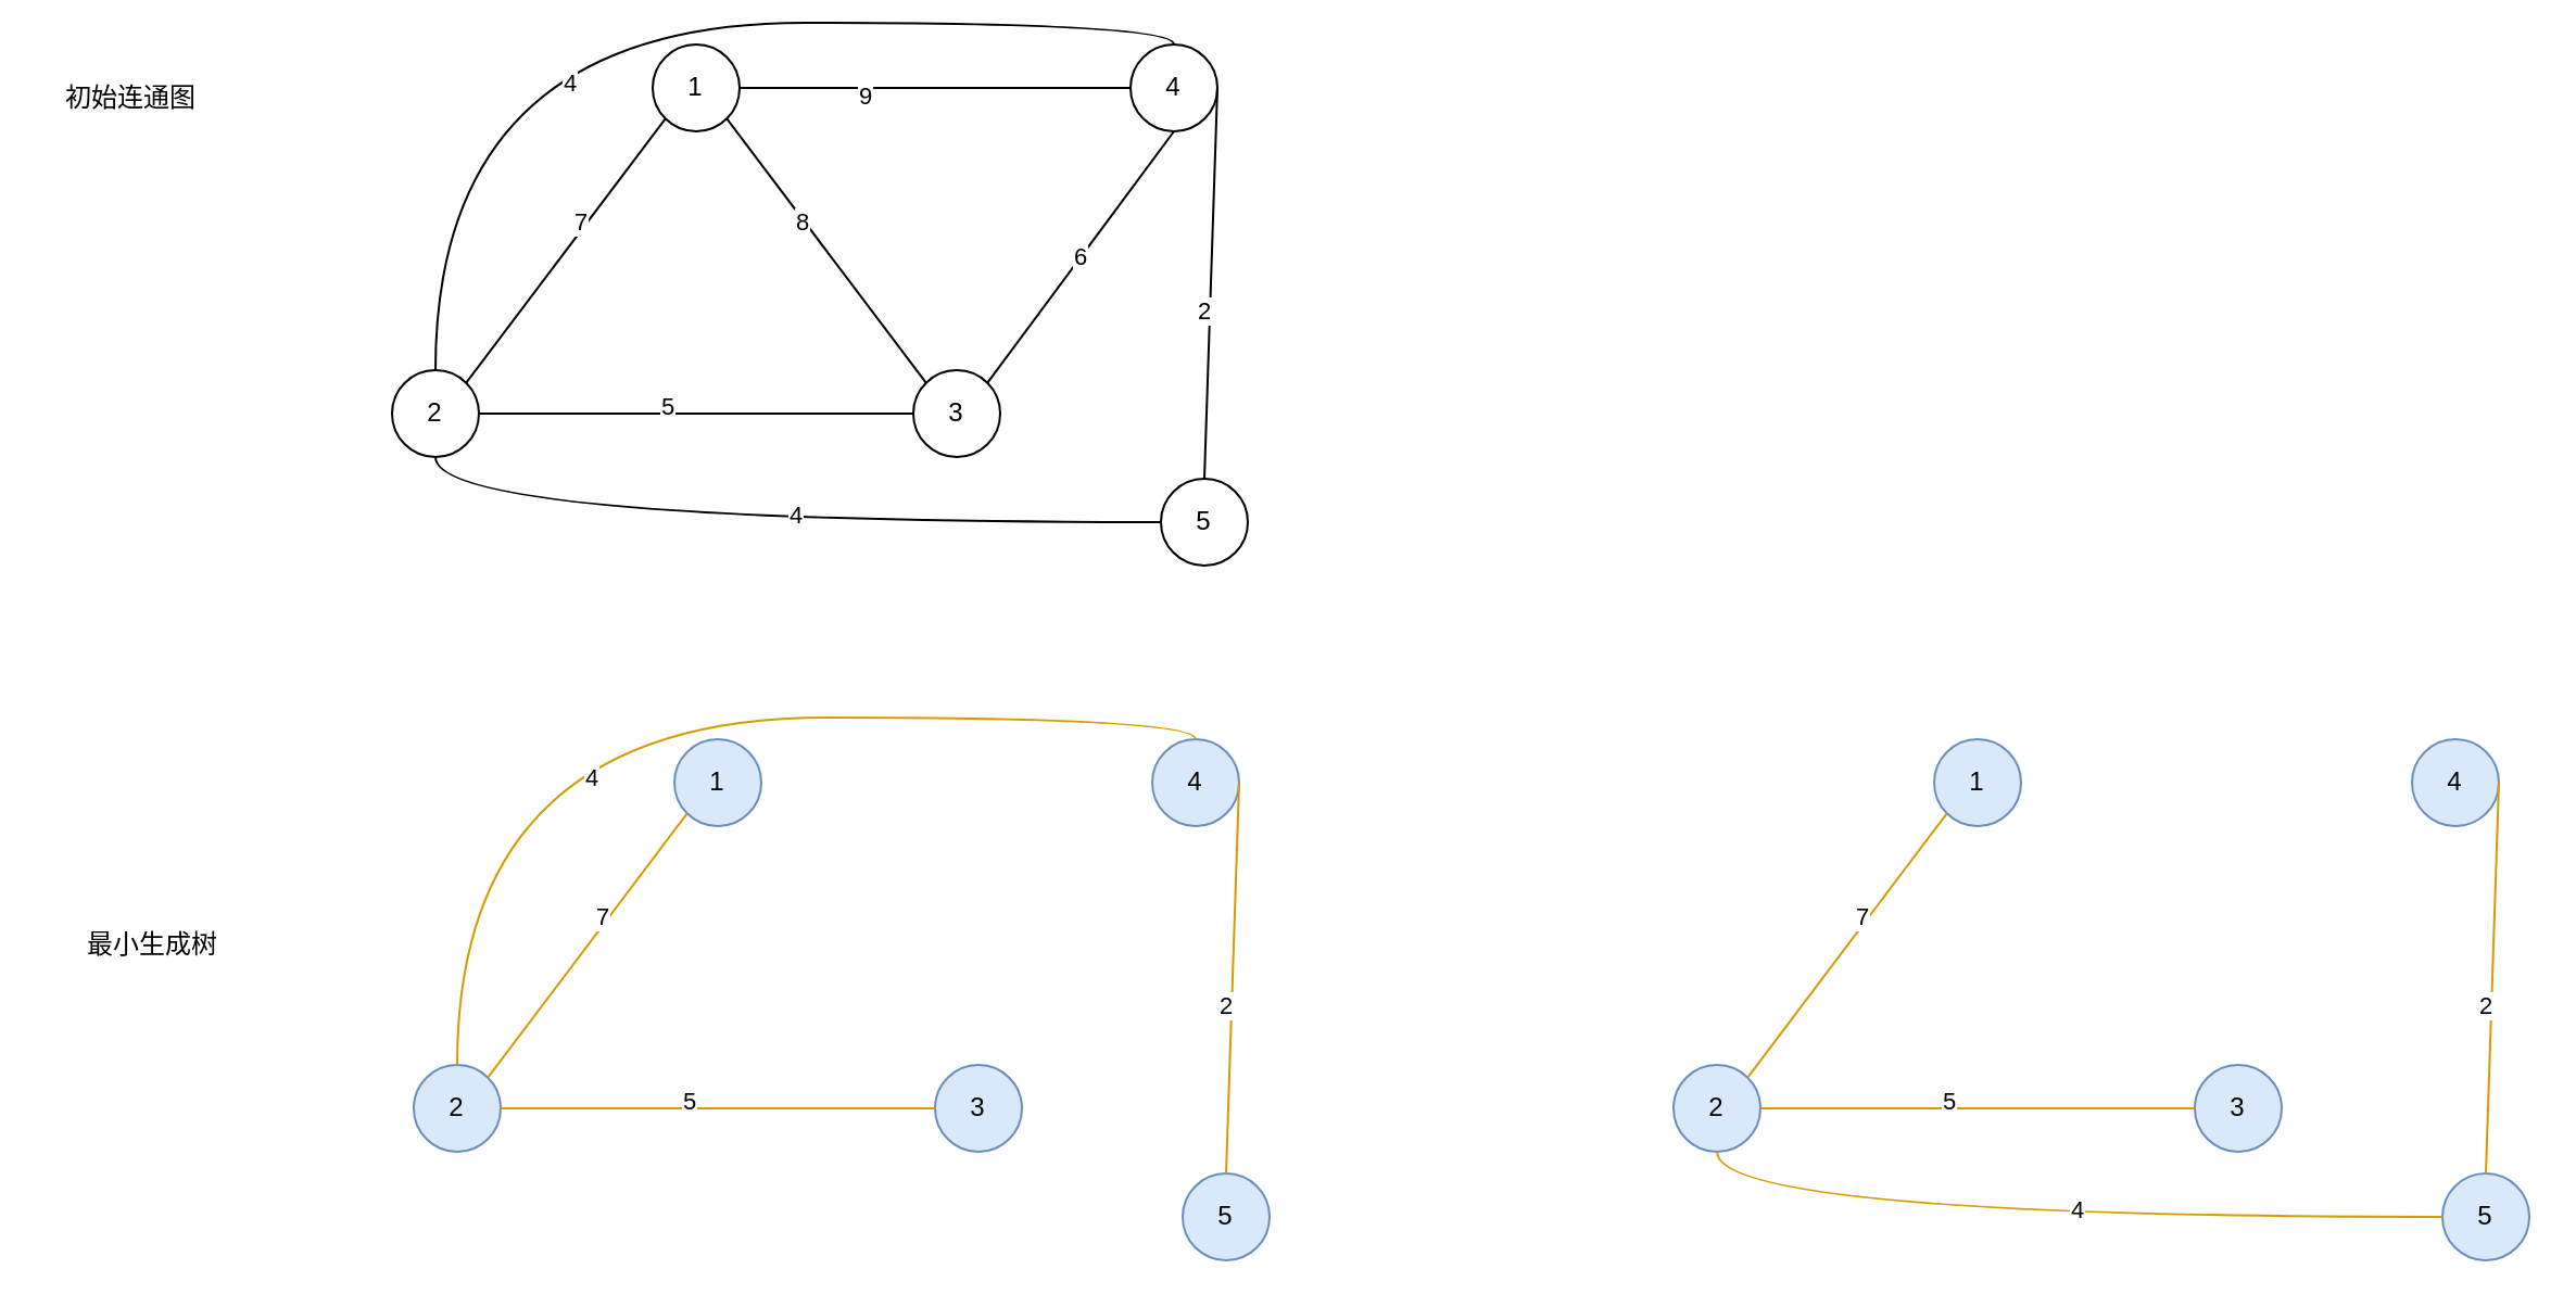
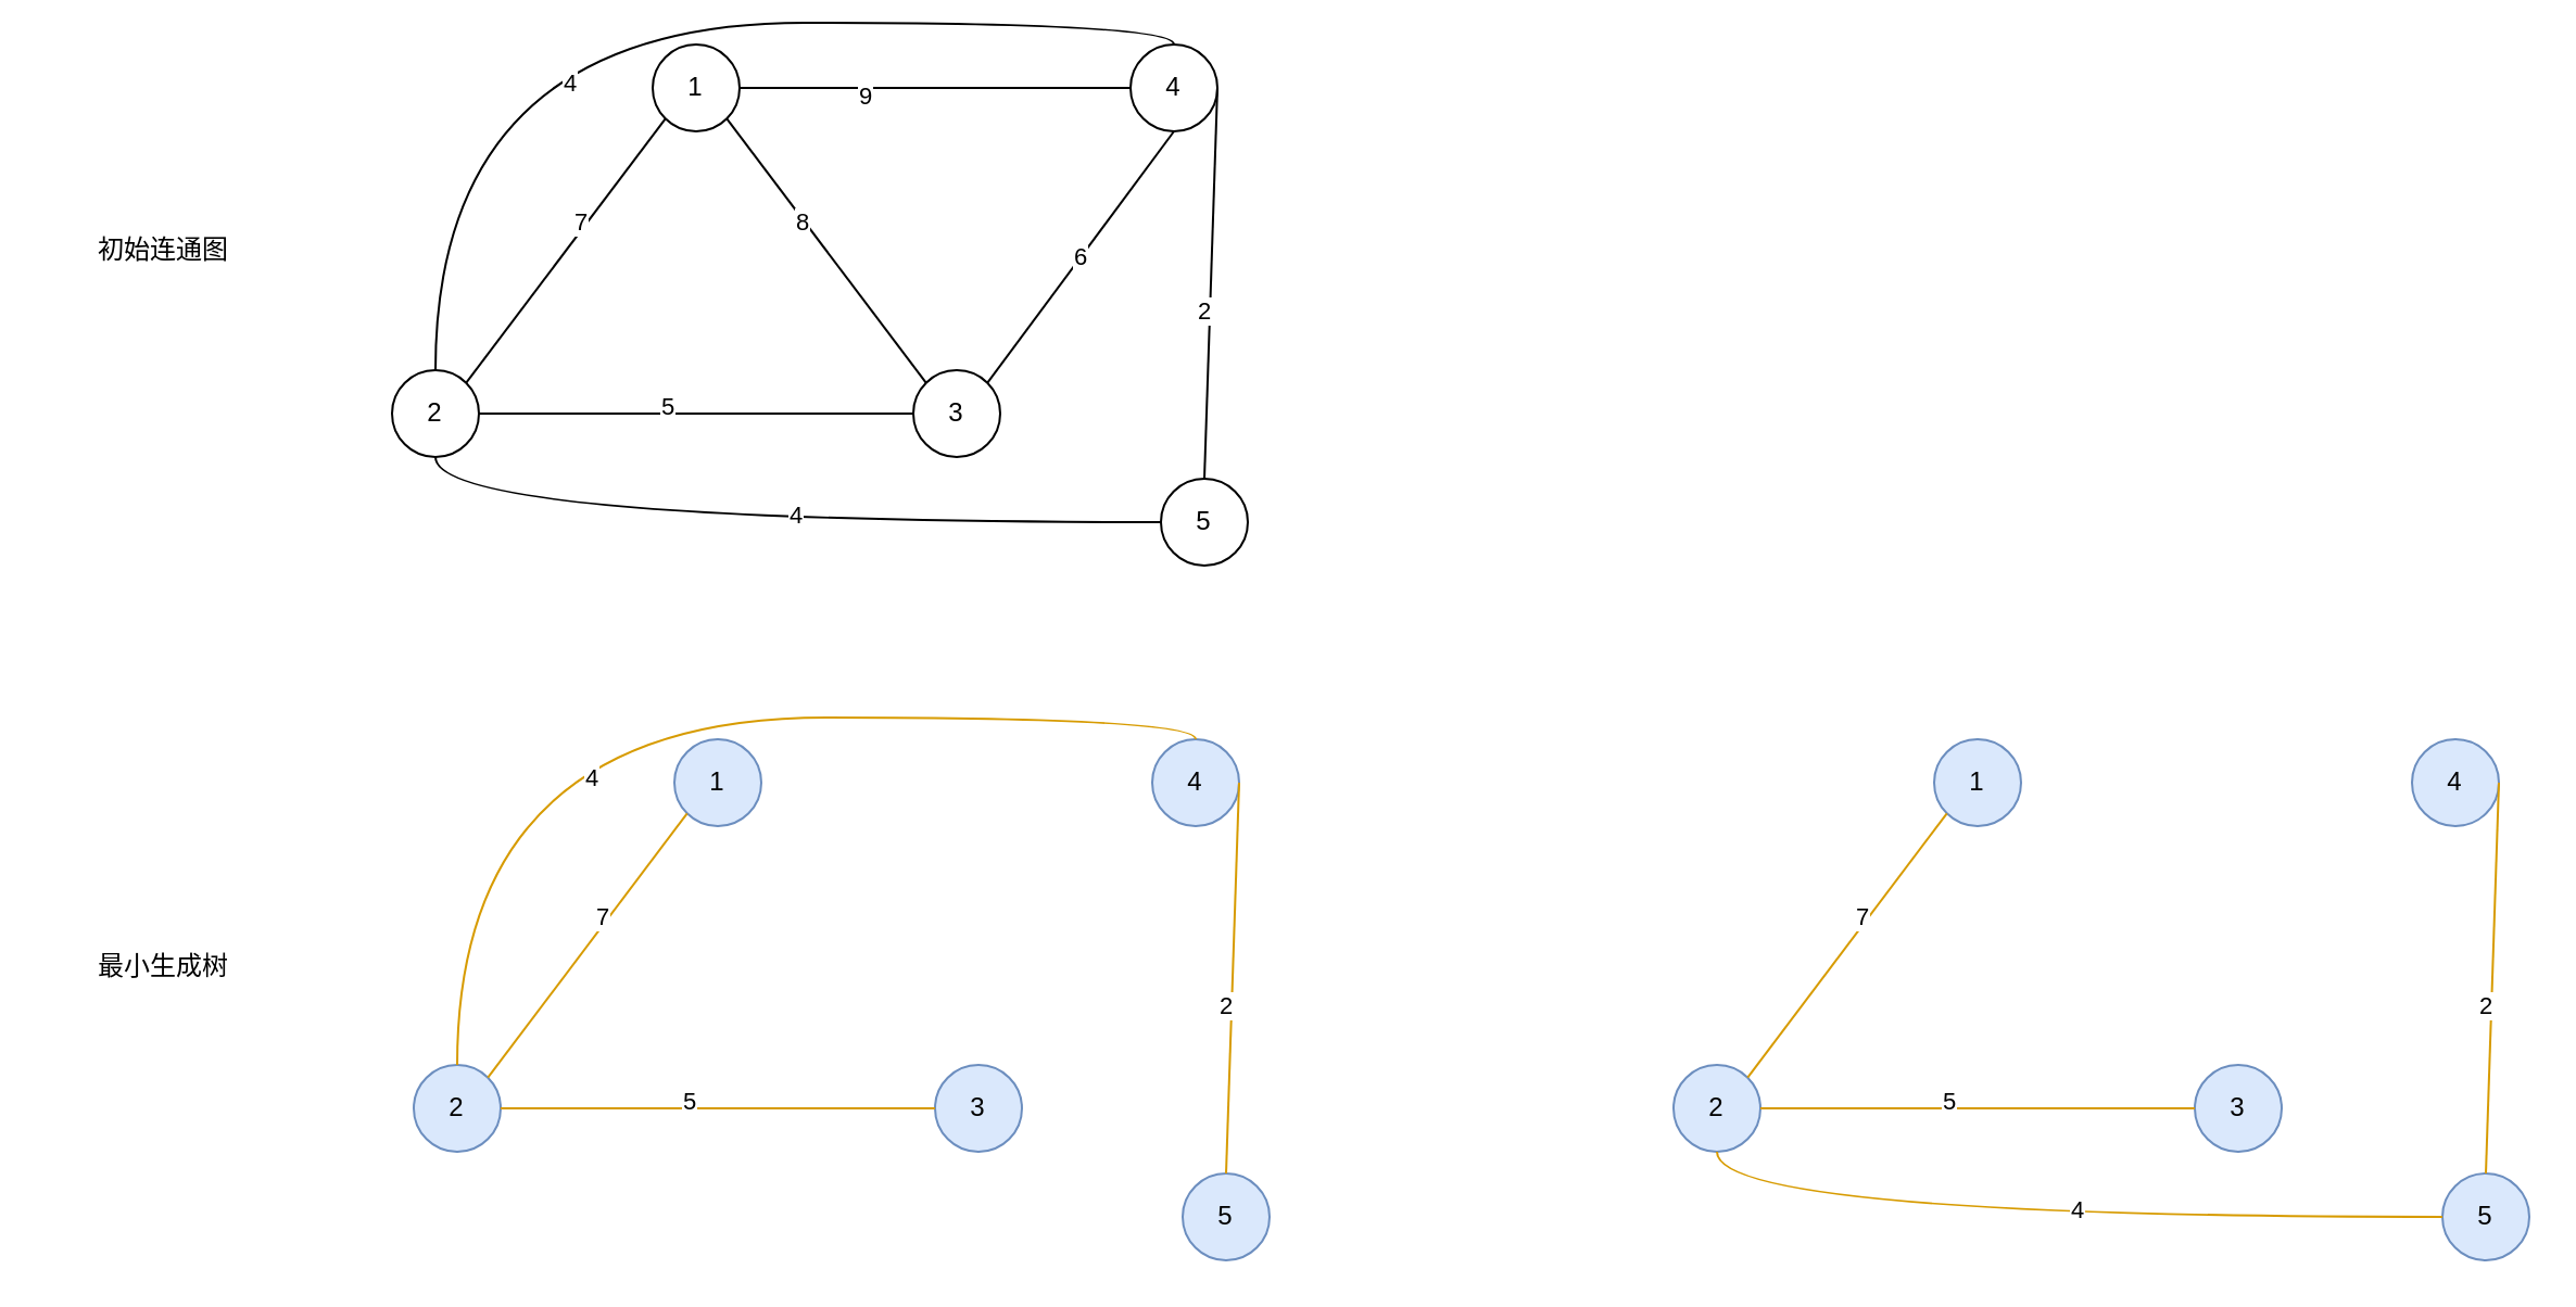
- <mxCell id="38" value="初始连通图" style="text;html=1;align=center;verticalAlign=middle;whiteSpace=wrap;rounded=0;" vertex="1" parent="1"><mxGeometry x="5" y="30" width="110" height="30" as="geometry" /></mxCell>
+ <mxCell id="38" value="初始连通图" style="text;html=1;align=center;verticalAlign=middle;whiteSpace=wrap;rounded=0;" vertex="1" parent="1"><mxGeometry x="20" y="100" width="110" height="30" as="geometry" /></mxCell>
- <mxCell id="39" value="最小生成树" style="text;html=1;align=center;verticalAlign=middle;whiteSpace=wrap;rounded=0;" vertex="1" parent="1"><mxGeometry x="15" y="420" width="110" height="30" as="geometry" /></mxCell>
+ <mxCell id="39" value="最小生成树" style="text;html=1;align=center;verticalAlign=middle;whiteSpace=wrap;rounded=0;" vertex="1" parent="1"><mxGeometry x="20" y="430" width="110" height="30" as="geometry" /></mxCell>
